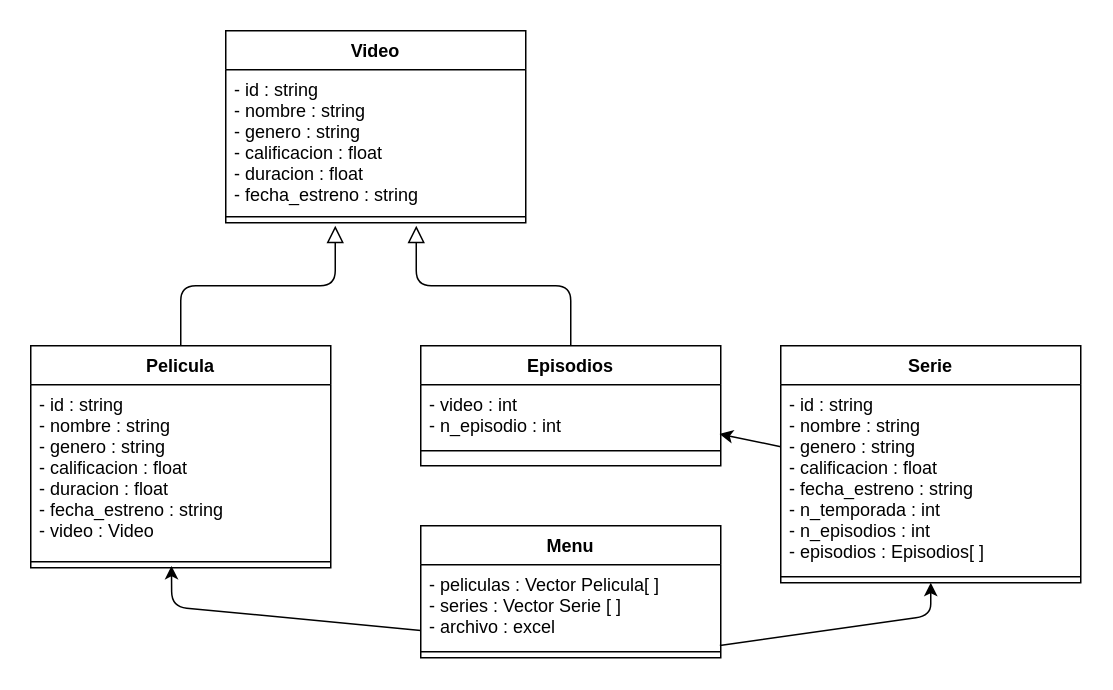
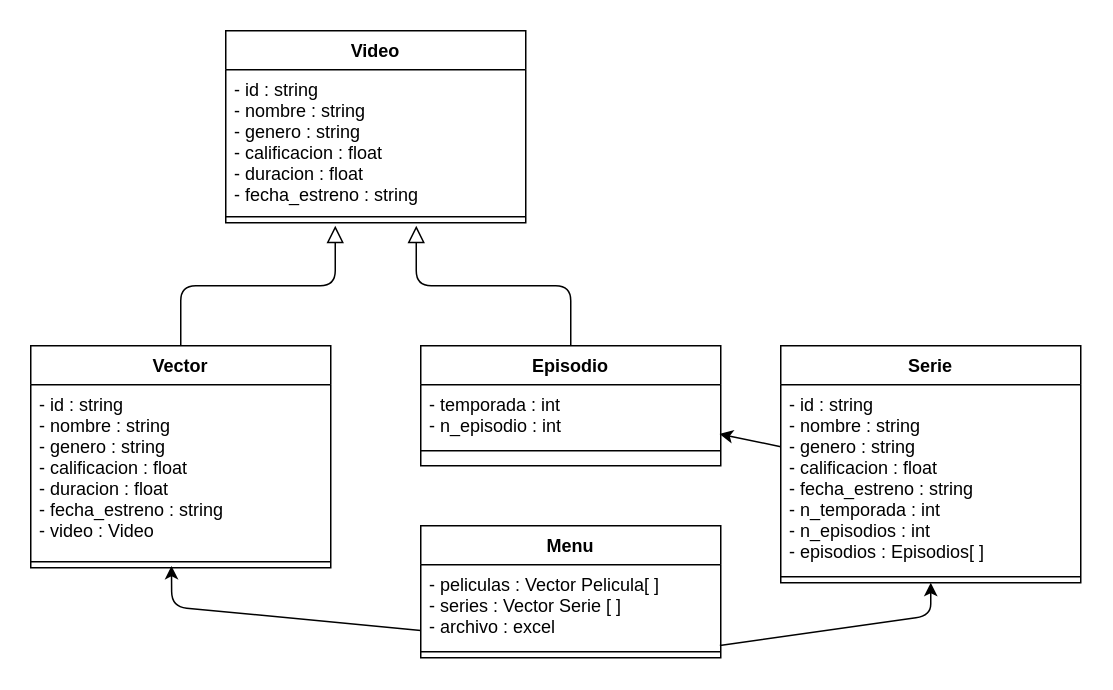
- <mxCell id="10" value="Pelicula" style="swimlane;fontStyle=1;align=center;verticalAlign=top;childLayout=stackLayout;horizontal=1;startSize=26;horizontalStack=0;resizeParent=1;resizeParentMax=0;resizeLast=0;collapsible=1;marginBottom=0;" parent="1" vertex="1"><mxGeometry x="20" y="230" width="200" height="148" as="geometry" /></mxCell>
+ <mxCell id="10" value="Vector" style="swimlane;fontStyle=1;align=center;verticalAlign=top;childLayout=stackLayout;horizontal=1;startSize=26;horizontalStack=0;resizeParent=1;resizeParentMax=0;resizeLast=0;collapsible=1;marginBottom=0;" parent="1" vertex="1"><mxGeometry x="20" y="230" width="200" height="148" as="geometry" /></mxCell>
- <mxCell id="7" value="Episodios" style="swimlane;fontStyle=1;align=center;verticalAlign=top;childLayout=stackLayout;horizontal=1;startSize=26;horizontalStack=0;resizeParent=1;resizeParentMax=0;resizeLast=0;collapsible=1;marginBottom=0;" parent="1" vertex="1"><mxGeometry x="280" y="230" width="200" height="80" as="geometry"><mxRectangle x="380" y="120" width="90" height="30" as="alternateBounds" /></mxGeometry></mxCell>
+ <mxCell id="7" value="Episodio" style="swimlane;fontStyle=1;align=center;verticalAlign=top;childLayout=stackLayout;horizontal=1;startSize=26;horizontalStack=0;resizeParent=1;resizeParentMax=0;resizeLast=0;collapsible=1;marginBottom=0;" parent="1" vertex="1"><mxGeometry x="280" y="230" width="200" height="80" as="geometry"><mxRectangle x="380" y="120" width="90" height="30" as="alternateBounds" /></mxGeometry></mxCell>
- <mxCell id="8" value="- video : int&#10;- n_episodio : int" style="text;strokeColor=none;fillColor=none;align=left;verticalAlign=top;spacingLeft=4;spacingRight=4;overflow=hidden;rotatable=0;points=[[0,0.5],[1,0.5]];portConstraint=eastwest;" parent="7" vertex="1"><mxGeometry y="26" width="200" height="34" as="geometry" /></mxCell>
+ <mxCell id="8" value="- temporada : int&#10;- n_episodio : int" style="text;strokeColor=none;fillColor=none;align=left;verticalAlign=top;spacingLeft=4;spacingRight=4;overflow=hidden;rotatable=0;points=[[0,0.5],[1,0.5]];portConstraint=eastwest;" parent="7" vertex="1"><mxGeometry y="26" width="200" height="34" as="geometry" /></mxCell>
